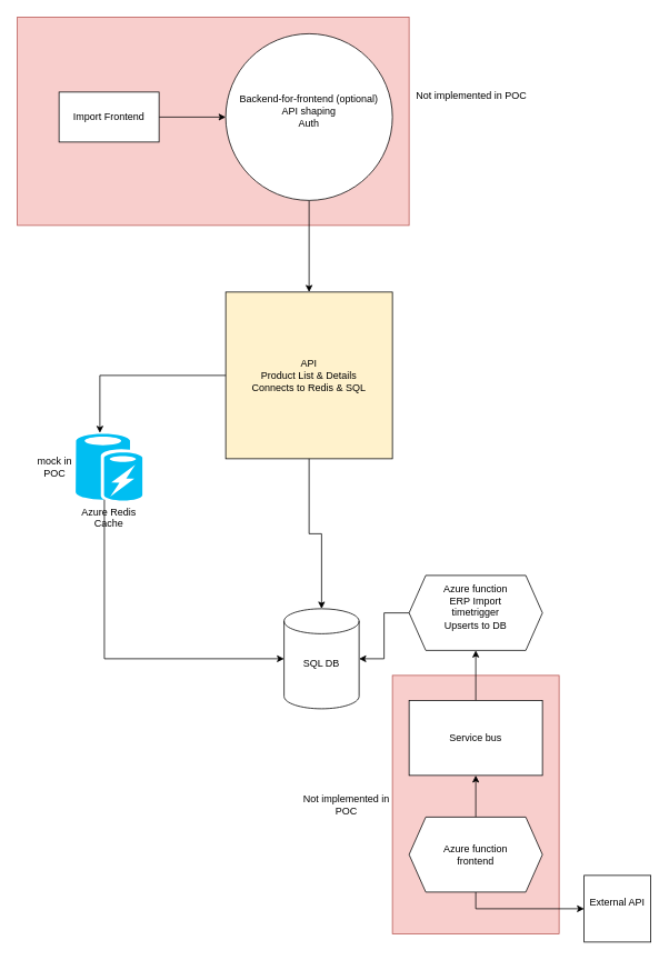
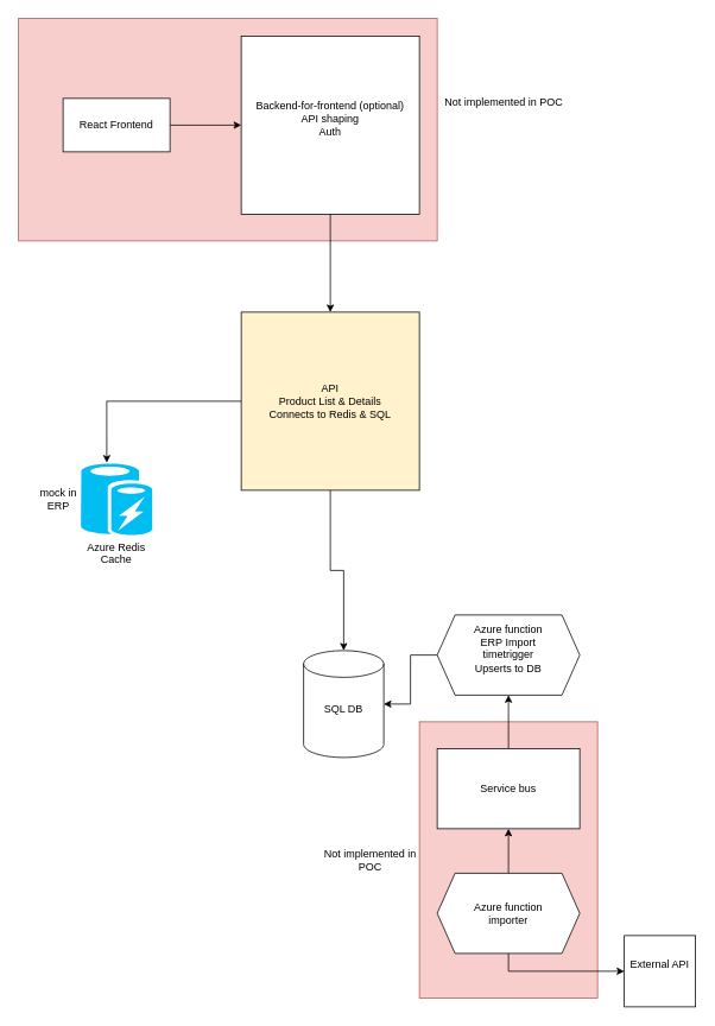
- <mxCell id="5" value="Import Frontend" style="rounded=0;whiteSpace=wrap;html=1;" vertex="1" parent="1"><mxGeometry x="70" y="110" width="120" height="60" as="geometry" /></mxCell>
+ <mxCell id="5" value="React Frontend" style="rounded=0;whiteSpace=wrap;html=1;" vertex="1" parent="1"><mxGeometry x="70" y="110" width="120" height="60" as="geometry" /></mxCell>
- <mxCell id="7" value="Backend-for-frontend (optional&lt;span style=&quot;background-color: initial;&quot;&gt;)&lt;br&gt;API shaping&lt;br&gt;Auth&lt;br&gt;&lt;/span&gt;&lt;div&gt;&lt;div&gt;&lt;br&gt;&lt;/div&gt;&lt;/div&gt;" style="ellipse;whiteSpace=wrap;html=1;aspect=fixed;" vertex="1" parent="1"><mxGeometry x="270" y="40" width="200" height="200" as="geometry" /></mxCell>
+ <mxCell id="7" value="Backend-for-frontend (optional&lt;span style=&quot;background-color: initial;&quot;&gt;)&lt;br&gt;API shaping&lt;br&gt;Auth&lt;br&gt;&lt;/span&gt;&lt;div&gt;&lt;div&gt;&lt;br&gt;&lt;/div&gt;&lt;/div&gt;" style="whiteSpace=wrap;html=1;aspect=fixed;" vertex="1" parent="1"><mxGeometry x="270" y="40" width="200" height="200" as="geometry" /></mxCell>
- <mxCell id="24" value="mock in POC" style="text;html=1;align=center;verticalAlign=middle;whiteSpace=wrap;rounded=0;" vertex="1" parent="1"><mxGeometry x="30" y="515" width="70" height="90" as="geometry" /></mxCell>
+ <mxCell id="24" value="mock in ERP" style="text;html=1;align=center;verticalAlign=middle;whiteSpace=wrap;rounded=0;" vertex="1" parent="1"><mxGeometry x="30" y="515" width="70" height="90" as="geometry" /></mxCell>
- <mxCell id="15" style="edgeStyle=orthogonalEdgeStyle;rounded=0;orthogonalLoop=1;jettySize=auto;html=1;exitX=0.43;exitY=0.99;exitDx=0;exitDy=0;exitPerimeter=0;entryX=0;entryY=0.5;entryDx=0;entryDy=0;entryPerimeter=0;" edge="1" parent="1" source="9" target="10"><mxGeometry relative="1" as="geometry" /></mxCell>
- <mxCell id="21" value="&lt;div&gt;Azure function&lt;br&gt;frontend&lt;/div&gt;" style="rounded=0;whiteSpace=wrap;html=1;shape=hexagon;perimeter=hexagonPerimeter2;fixedSize=1;" vertex="1" parent="1"><mxGeometry x="490" y="980" width="160" height="90" as="geometry" /></mxCell>
+ <mxCell id="21" value="&lt;div&gt;Azure function&lt;br&gt;importer&lt;/div&gt;" style="rounded=0;whiteSpace=wrap;html=1;shape=hexagon;perimeter=hexagonPerimeter2;fixedSize=1;" vertex="1" parent="1"><mxGeometry x="490" y="980" width="160" height="90" as="geometry" /></mxCell>
